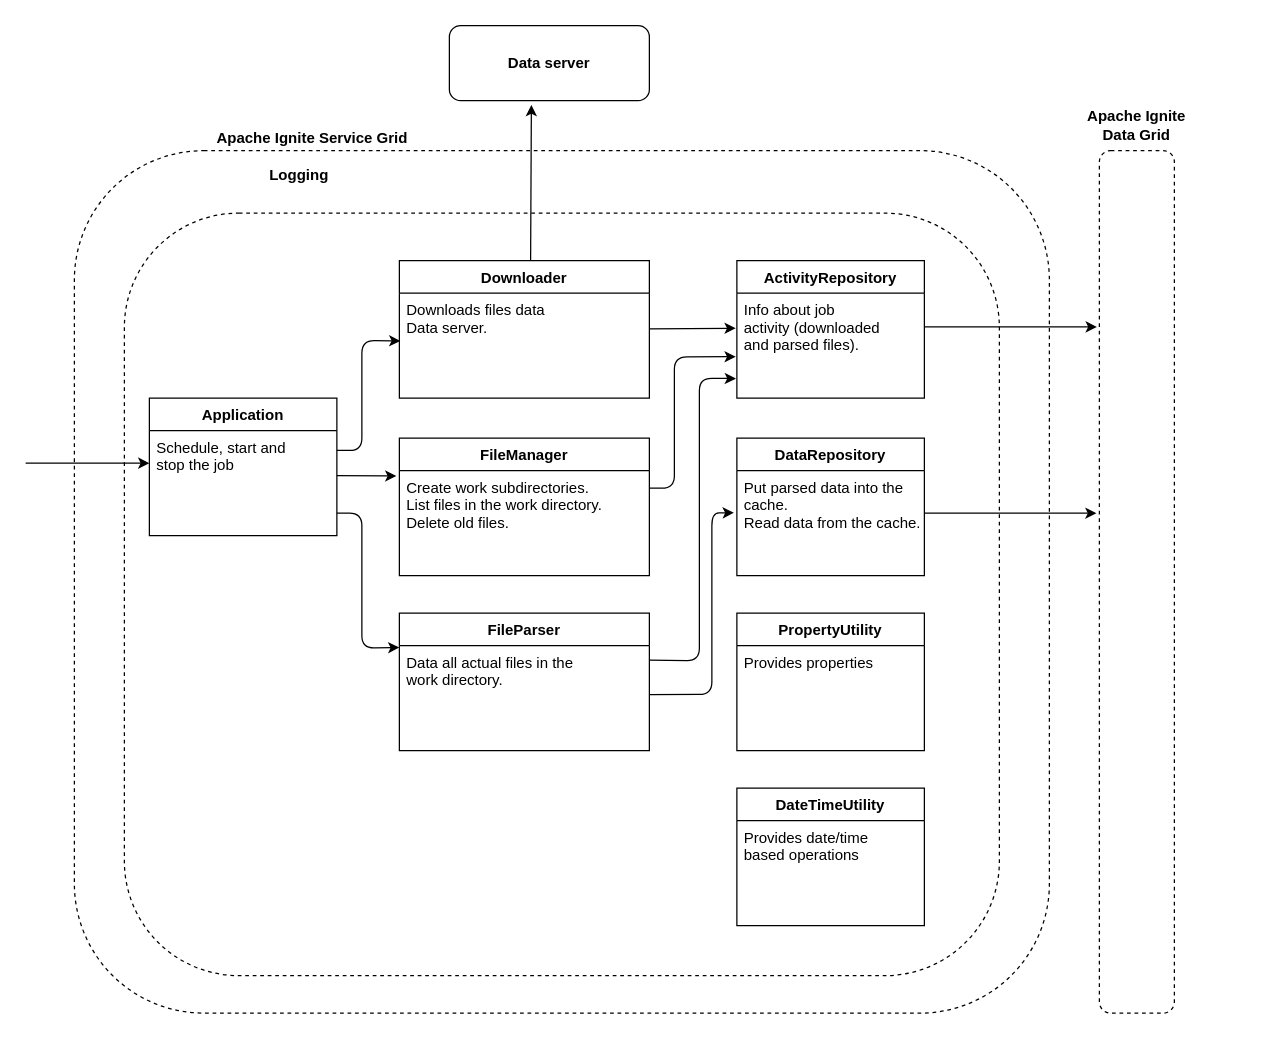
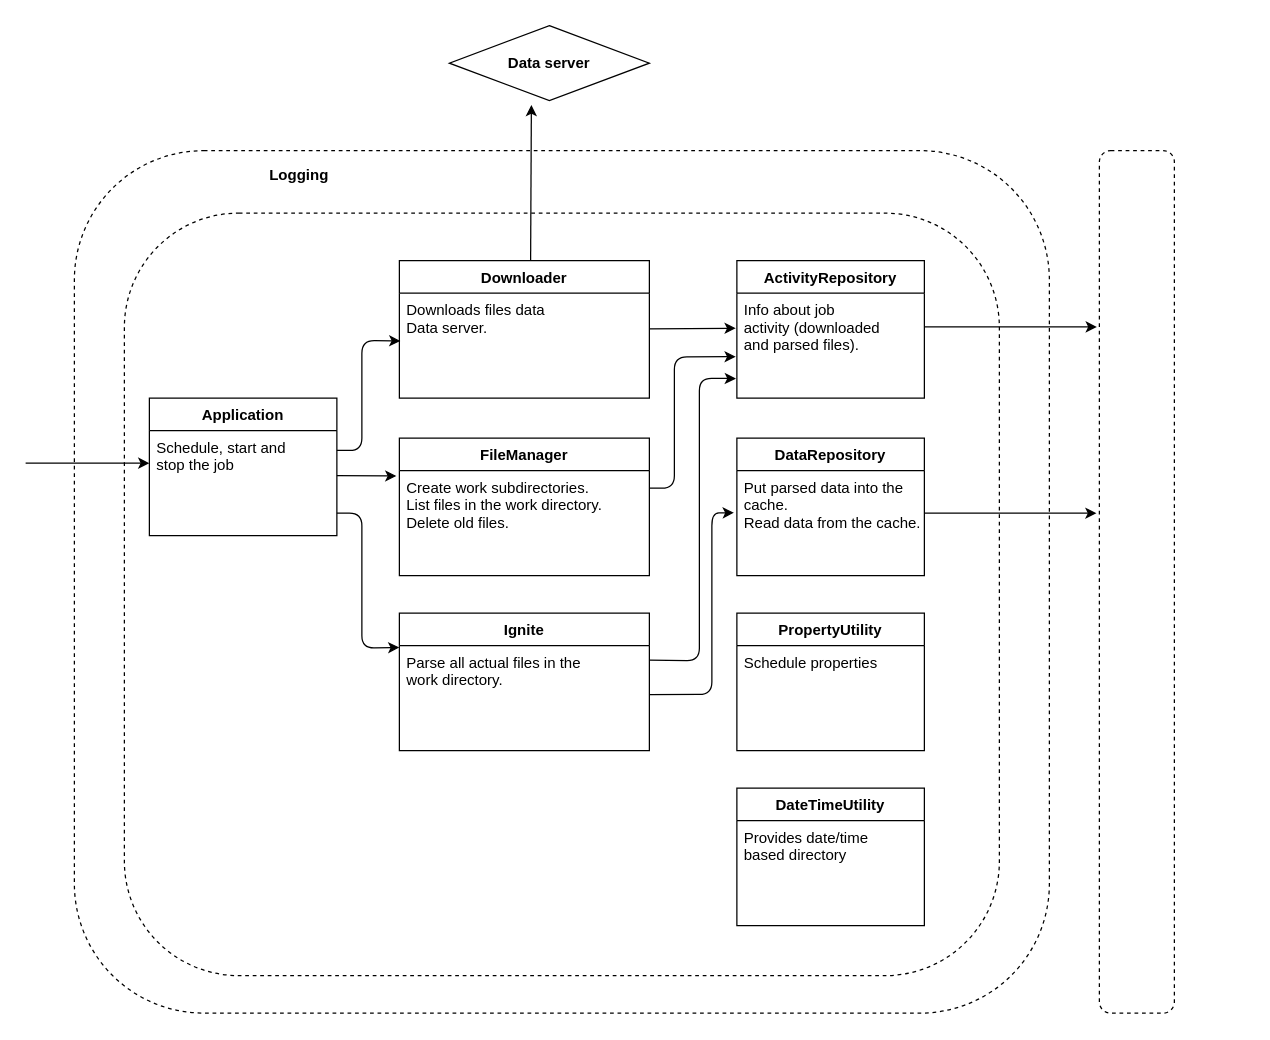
- <mxCell id="30" value="&lt;b&gt;Data server&lt;/b&gt;" style="rounded=1;whiteSpace=wrap;html=1;fillColor=#ffffff;" parent="1" vertex="1"><mxGeometry x="359" y="20" width="160" height="60" as="geometry" /></mxCell>
+ <mxCell id="30" value="&lt;b&gt;Data server&lt;/b&gt;" style="rhombus;whiteSpace=wrap;html=1;fillColor=#ffffff;" parent="1" vertex="1"><mxGeometry x="359" y="20" width="160" height="60" as="geometry" /></mxCell>
- <mxCell id="27" value="&lt;div&gt;&lt;b&gt;Apache Ignite &lt;br&gt;&lt;/b&gt;&lt;/div&gt;&lt;div&gt;&lt;b&gt;Data Grid&lt;/b&gt;&lt;/div&gt;" style="text;html=1;strokeColor=none;fillColor=none;align=center;verticalAlign=middle;whiteSpace=wrap;rounded=0;dashed=1;" parent="1" vertex="1"><mxGeometry x="824" y="90" width="170" height="20" as="geometry" /></mxCell>
- <mxCell id="4" value="&lt;b&gt;Apache Ignite Service Grid&lt;/b&gt;" style="text;html=1;align=center;verticalAlign=middle;resizable=0;points=[];autosize=1;" parent="1" vertex="1"><mxGeometry x="149" y="100" width="200" height="20" as="geometry" /></mxCell>
- <mxCell id="15" value="FileParser" style="swimlane;fontStyle=1;childLayout=stackLayout;horizontal=1;startSize=26;fillColor=none;horizontalStack=0;resizeParent=1;resizeParentMax=0;resizeLast=0;collapsible=1;marginBottom=0;" parent="1" vertex="1"><mxGeometry x="319" y="490" width="200" height="110" as="geometry" /></mxCell>
+ <mxCell id="15" value="Ignite" style="swimlane;fontStyle=1;childLayout=stackLayout;horizontal=1;startSize=26;fillColor=none;horizontalStack=0;resizeParent=1;resizeParentMax=0;resizeLast=0;collapsible=1;marginBottom=0;" parent="1" vertex="1"><mxGeometry x="319" y="490" width="200" height="110" as="geometry" /></mxCell>
- <mxCell id="16" value="Data all actual files in the&#10; work directory." style="text;strokeColor=none;fillColor=none;align=left;verticalAlign=top;spacingLeft=4;spacingRight=4;overflow=hidden;rotatable=0;points=[[0,0.5],[1,0.5]];portConstraint=eastwest;" parent="15" vertex="1"><mxGeometry y="26" width="200" height="84" as="geometry" /></mxCell>
+ <mxCell id="16" value="Parse all actual files in the&#10; work directory." style="text;strokeColor=none;fillColor=none;align=left;verticalAlign=top;spacingLeft=4;spacingRight=4;overflow=hidden;rotatable=0;points=[[0,0.5],[1,0.5]];portConstraint=eastwest;" parent="15" vertex="1"><mxGeometry y="26" width="200" height="84" as="geometry" /></mxCell>
- <mxCell id="33" value="Provides properties" style="text;strokeColor=none;fillColor=none;align=left;verticalAlign=top;spacingLeft=4;spacingRight=4;overflow=hidden;rotatable=0;points=[[0,0.5],[1,0.5]];portConstraint=eastwest;" parent="32" vertex="1"><mxGeometry y="26" width="150" height="84" as="geometry" /></mxCell>
+ <mxCell id="33" value="Schedule properties" style="text;strokeColor=none;fillColor=none;align=left;verticalAlign=top;spacingLeft=4;spacingRight=4;overflow=hidden;rotatable=0;points=[[0,0.5],[1,0.5]];portConstraint=eastwest;" parent="32" vertex="1"><mxGeometry y="26" width="150" height="84" as="geometry" /></mxCell>
- <mxCell id="35" value="Provides date/time&#10;based operations&#10;" style="text;strokeColor=none;fillColor=none;align=left;verticalAlign=top;spacingLeft=4;spacingRight=4;overflow=hidden;rotatable=0;points=[[0,0.5],[1,0.5]];portConstraint=eastwest;" parent="34" vertex="1"><mxGeometry y="26" width="150" height="84" as="geometry" /></mxCell>
+ <mxCell id="35" value="Provides date/time&#10;based directory&#10;" style="text;strokeColor=none;fillColor=none;align=left;verticalAlign=top;spacingLeft=4;spacingRight=4;overflow=hidden;rotatable=0;points=[[0,0.5],[1,0.5]];portConstraint=eastwest;" parent="34" vertex="1"><mxGeometry y="26" width="150" height="84" as="geometry" /></mxCell>
